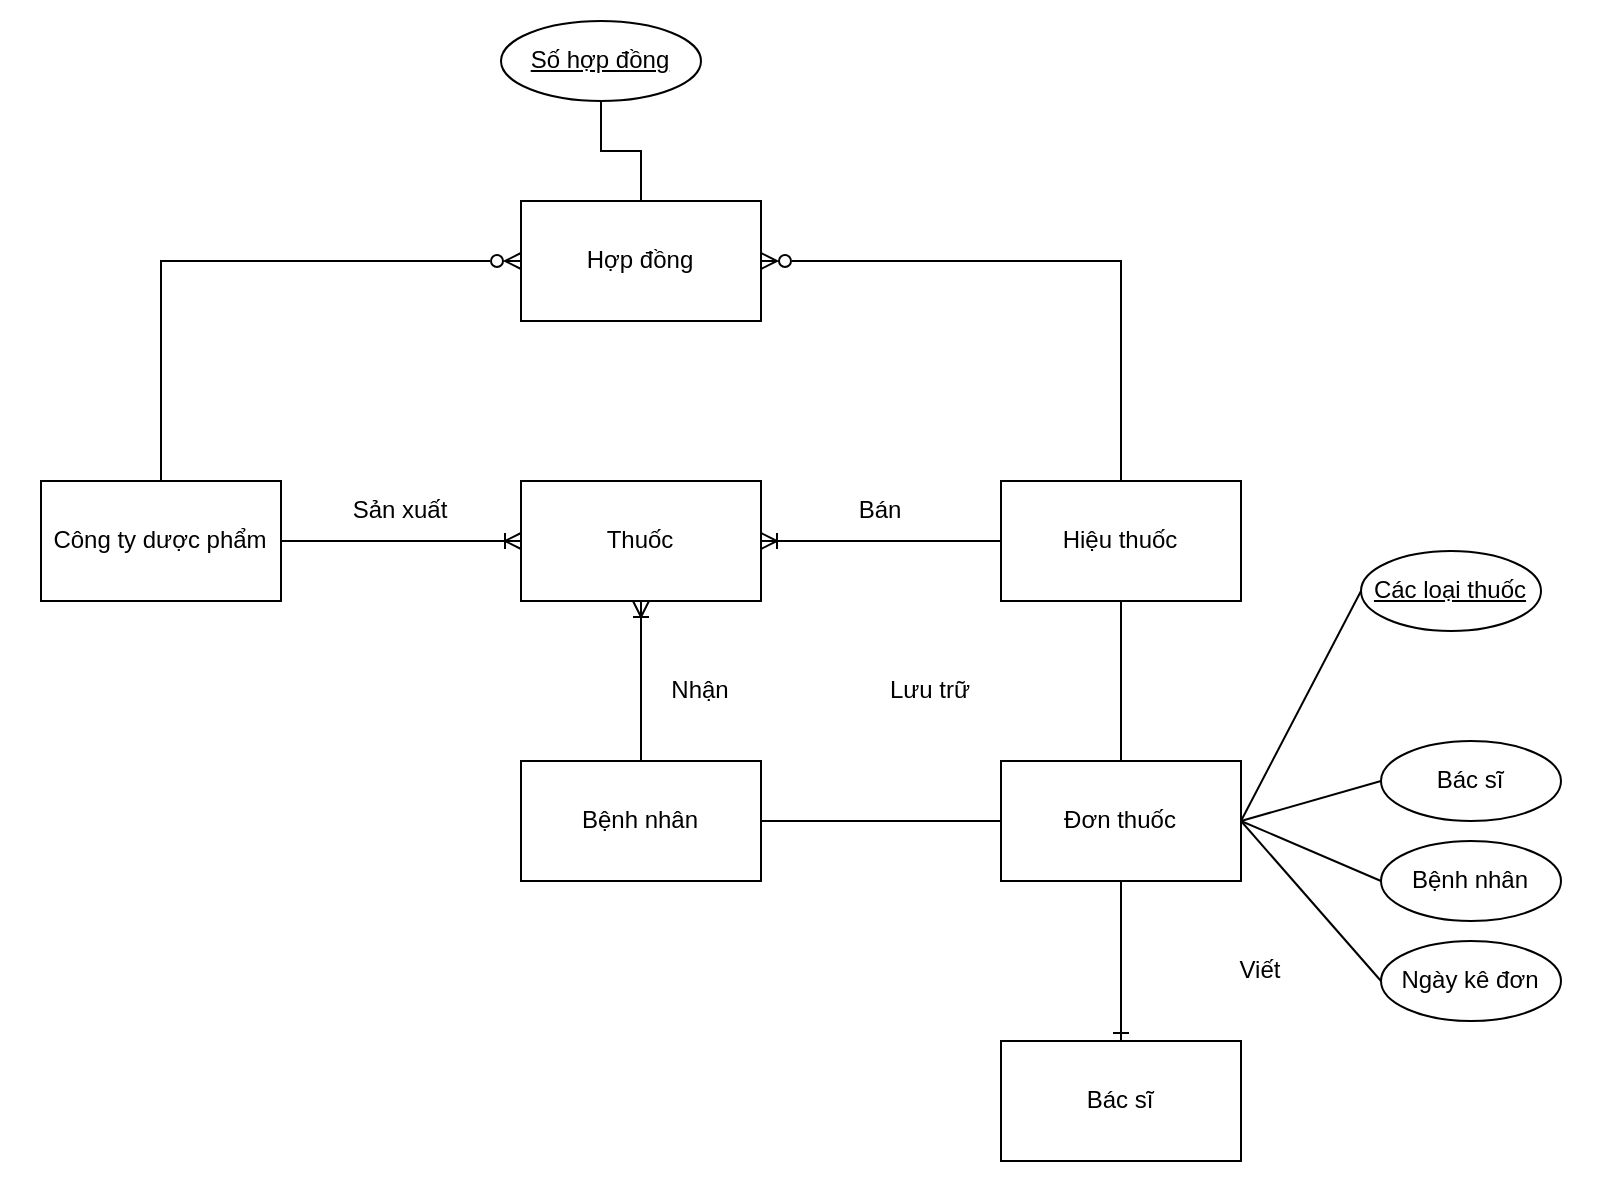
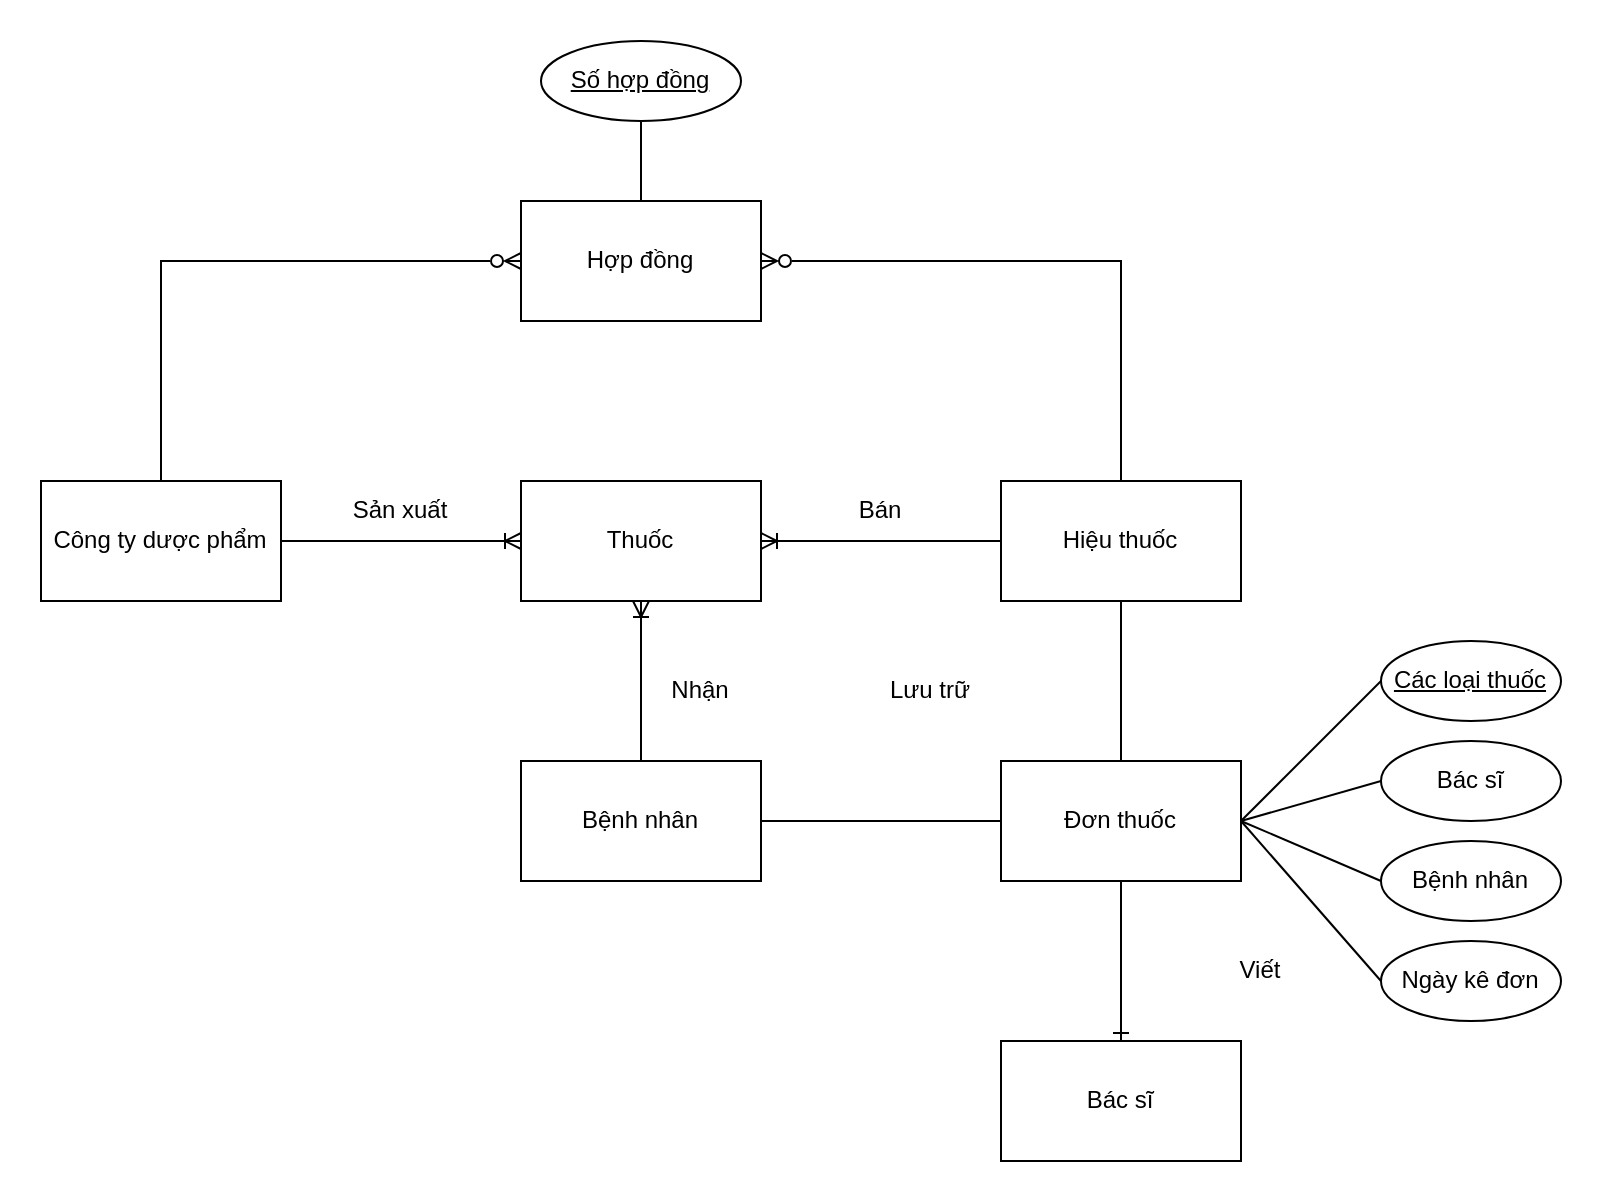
- <mxCell id="31" value="&lt;u&gt;Số hợp đồng&lt;/u&gt;" style="ellipse;whiteSpace=wrap;html=1;rounded=0;" parent="1" vertex="1"><mxGeometry x="250" y="10" width="100" height="40" as="geometry" /></mxCell>
+ <mxCell id="31" value="&lt;u&gt;Số hợp đồng&lt;/u&gt;" style="ellipse;whiteSpace=wrap;html=1;rounded=0;" parent="1" vertex="1"><mxGeometry x="270" y="20" width="100" height="40" as="geometry" /></mxCell>
- <mxCell id="16" value="&lt;u&gt;Các loại thuốc&lt;/u&gt;" style="ellipse;whiteSpace=wrap;html=1;" parent="1" vertex="1"><mxGeometry x="680" y="275" width="90" height="40" as="geometry" /></mxCell>
+ <mxCell id="16" value="&lt;u&gt;Các loại thuốc&lt;/u&gt;" style="ellipse;whiteSpace=wrap;html=1;" parent="1" vertex="1"><mxGeometry x="690" y="320" width="90" height="40" as="geometry" /></mxCell>
